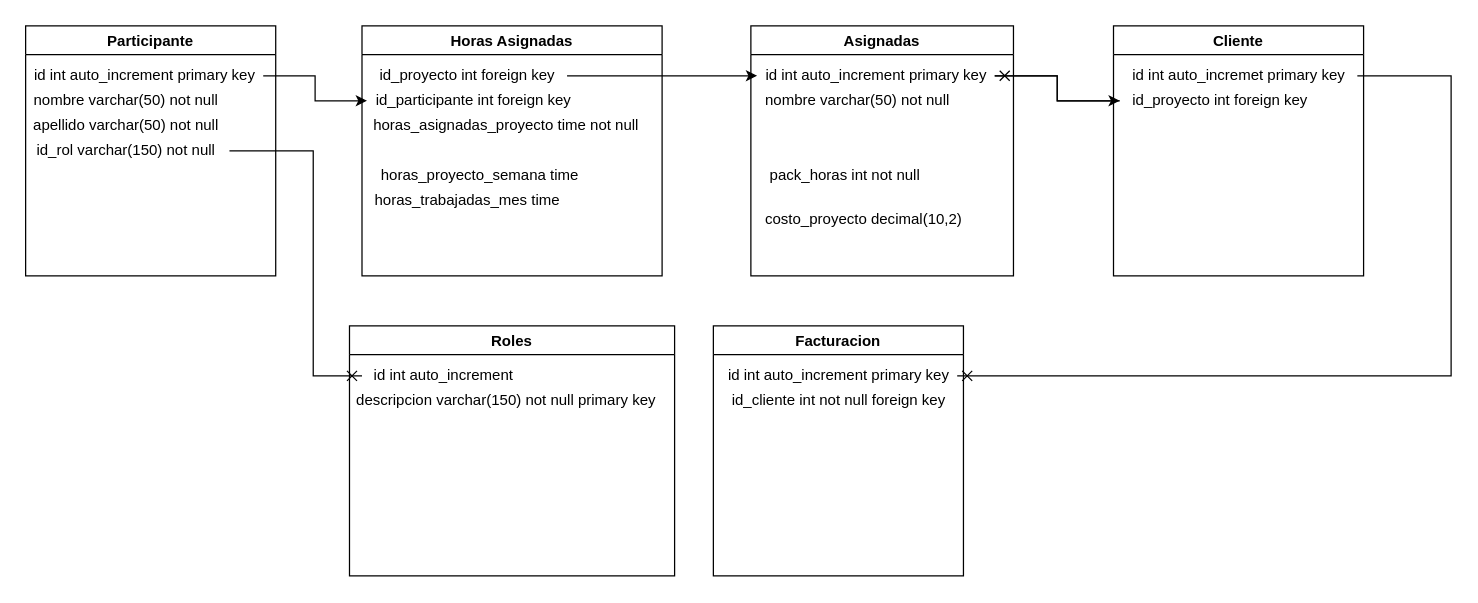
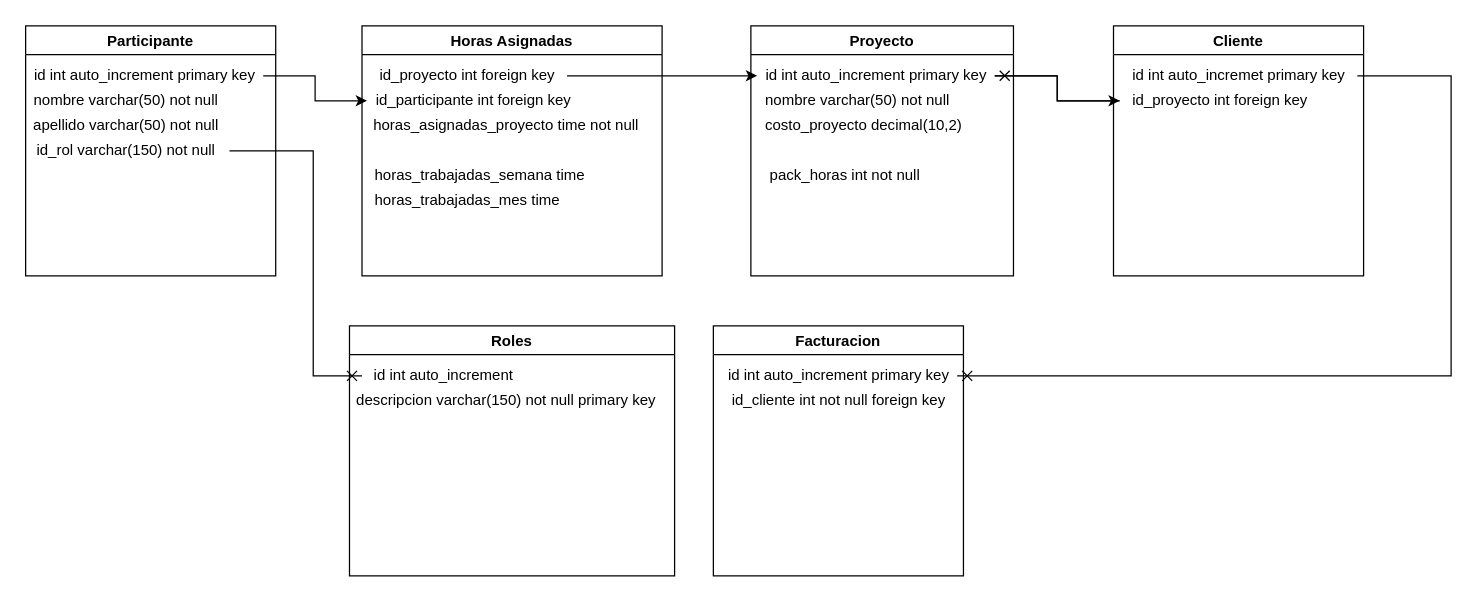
- <mxCell id="7" value="Asignadas" style="swimlane;" vertex="1" parent="1"><mxGeometry x="600" y="20" width="210" height="200" as="geometry" /></mxCell>
+ <mxCell id="7" value="Proyecto" style="swimlane;" vertex="1" parent="1"><mxGeometry x="600" y="20" width="210" height="200" as="geometry" /></mxCell>
- <mxCell id="25" value="horas_proyecto_semana time" style="text;html=1;align=center;verticalAlign=middle;resizable=0;points=[];autosize=1;strokeColor=none;fillColor=none;" vertex="1" parent="21"><mxGeometry x="4" y="110" width="180" height="20" as="geometry" /></mxCell>
+ <mxCell id="25" value="horas_trabajadas_semana time" style="text;html=1;align=center;verticalAlign=middle;resizable=0;points=[];autosize=1;strokeColor=none;fillColor=none;" vertex="1" parent="21"><mxGeometry x="4" y="110" width="180" height="20" as="geometry" /></mxCell>
- <mxCell id="10" value="costo_proyecto decimal(10,2)" style="text;html=1;align=center;verticalAlign=middle;resizable=0;points=[];autosize=1;strokeColor=none;fillColor=none;" vertex="1" parent="7"><mxGeometry x="5" y="145" width="170" height="20" as="geometry" /></mxCell>
+ <mxCell id="10" value="costo_proyecto decimal(10,2)" style="text;html=1;align=center;verticalAlign=middle;resizable=0;points=[];autosize=1;strokeColor=none;fillColor=none;" vertex="1" parent="7"><mxGeometry x="5" y="70" width="170" height="20" as="geometry" /></mxCell>
